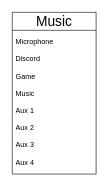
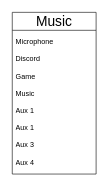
- <mxCell id="3" value="&lt;div&gt;&lt;span style=&quot;background-color: initial;&quot;&gt;Microphone&lt;/span&gt;&lt;br&gt;&lt;/div&gt;&lt;div&gt;&lt;br&gt;&lt;/div&gt;&lt;div&gt;Discord&lt;br&gt;&lt;br&gt;Game&lt;/div&gt;&lt;div&gt;&lt;br&gt;&lt;/div&gt;&lt;div&gt;Music&lt;/div&gt;&lt;div&gt;&lt;br&gt;&lt;/div&gt;&lt;div&gt;Aux 1&lt;/div&gt;&lt;div&gt;&lt;br&gt;&lt;/div&gt;&lt;div&gt;Aux 2&lt;/div&gt;&lt;div&gt;&lt;br&gt;&lt;/div&gt;&lt;div&gt;Aux 3&lt;/div&gt;&lt;div&gt;&lt;br&gt;&lt;/div&gt;&lt;div&gt;Aux 4&lt;/div&gt;" style="text;strokeColor=none;fillColor=none;align=left;verticalAlign=middle;spacingLeft=4;spacingRight=4;overflow=hidden;points=[[0,0.5],[1,0.5]];portConstraint=eastwest;rotatable=0;whiteSpace=wrap;html=1;" parent="2" vertex="1"><mxGeometry y="30" width="140" height="240" as="geometry" /></mxCell>
+ <mxCell id="3" value="&lt;div&gt;&lt;span style=&quot;background-color: initial;&quot;&gt;Microphone&lt;/span&gt;&lt;br&gt;&lt;/div&gt;&lt;div&gt;&lt;br&gt;&lt;/div&gt;&lt;div&gt;Discord&lt;br&gt;&lt;br&gt;Game&lt;/div&gt;&lt;div&gt;&lt;br&gt;&lt;/div&gt;&lt;div&gt;Music&lt;/div&gt;&lt;div&gt;&lt;br&gt;&lt;/div&gt;&lt;div&gt;Aux 1&lt;/div&gt;&lt;div&gt;&lt;br&gt;&lt;/div&gt;&lt;div&gt;Aux 1&lt;/div&gt;&lt;div&gt;&lt;br&gt;&lt;/div&gt;&lt;div&gt;Aux 3&lt;/div&gt;&lt;div&gt;&lt;br&gt;&lt;/div&gt;&lt;div&gt;Aux 4&lt;/div&gt;" style="text;strokeColor=none;fillColor=none;align=left;verticalAlign=middle;spacingLeft=4;spacingRight=4;overflow=hidden;points=[[0,0.5],[1,0.5]];portConstraint=eastwest;rotatable=0;whiteSpace=wrap;html=1;" parent="2" vertex="1"><mxGeometry y="30" width="140" height="240" as="geometry" /></mxCell>
